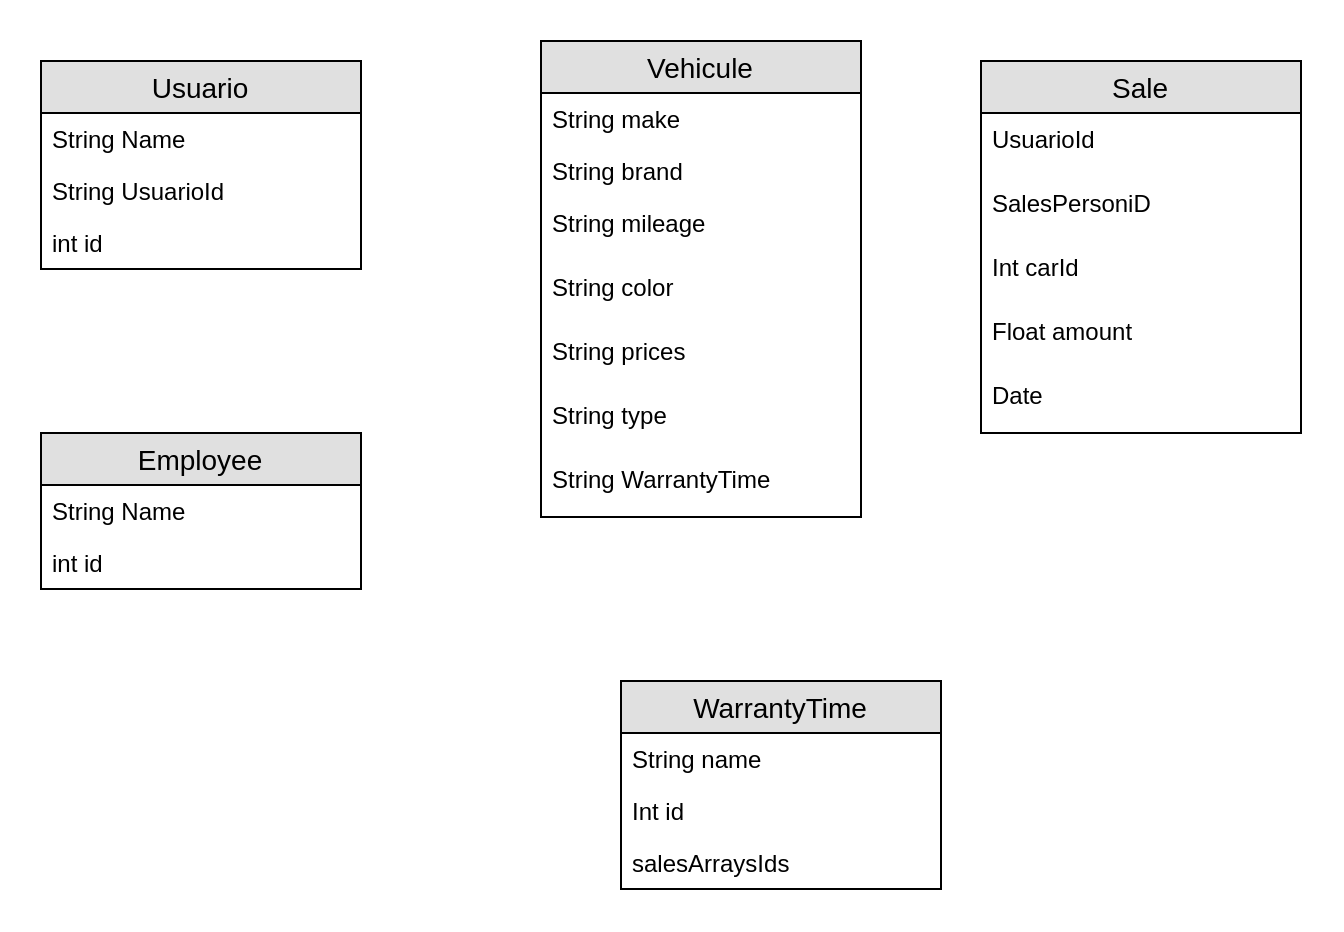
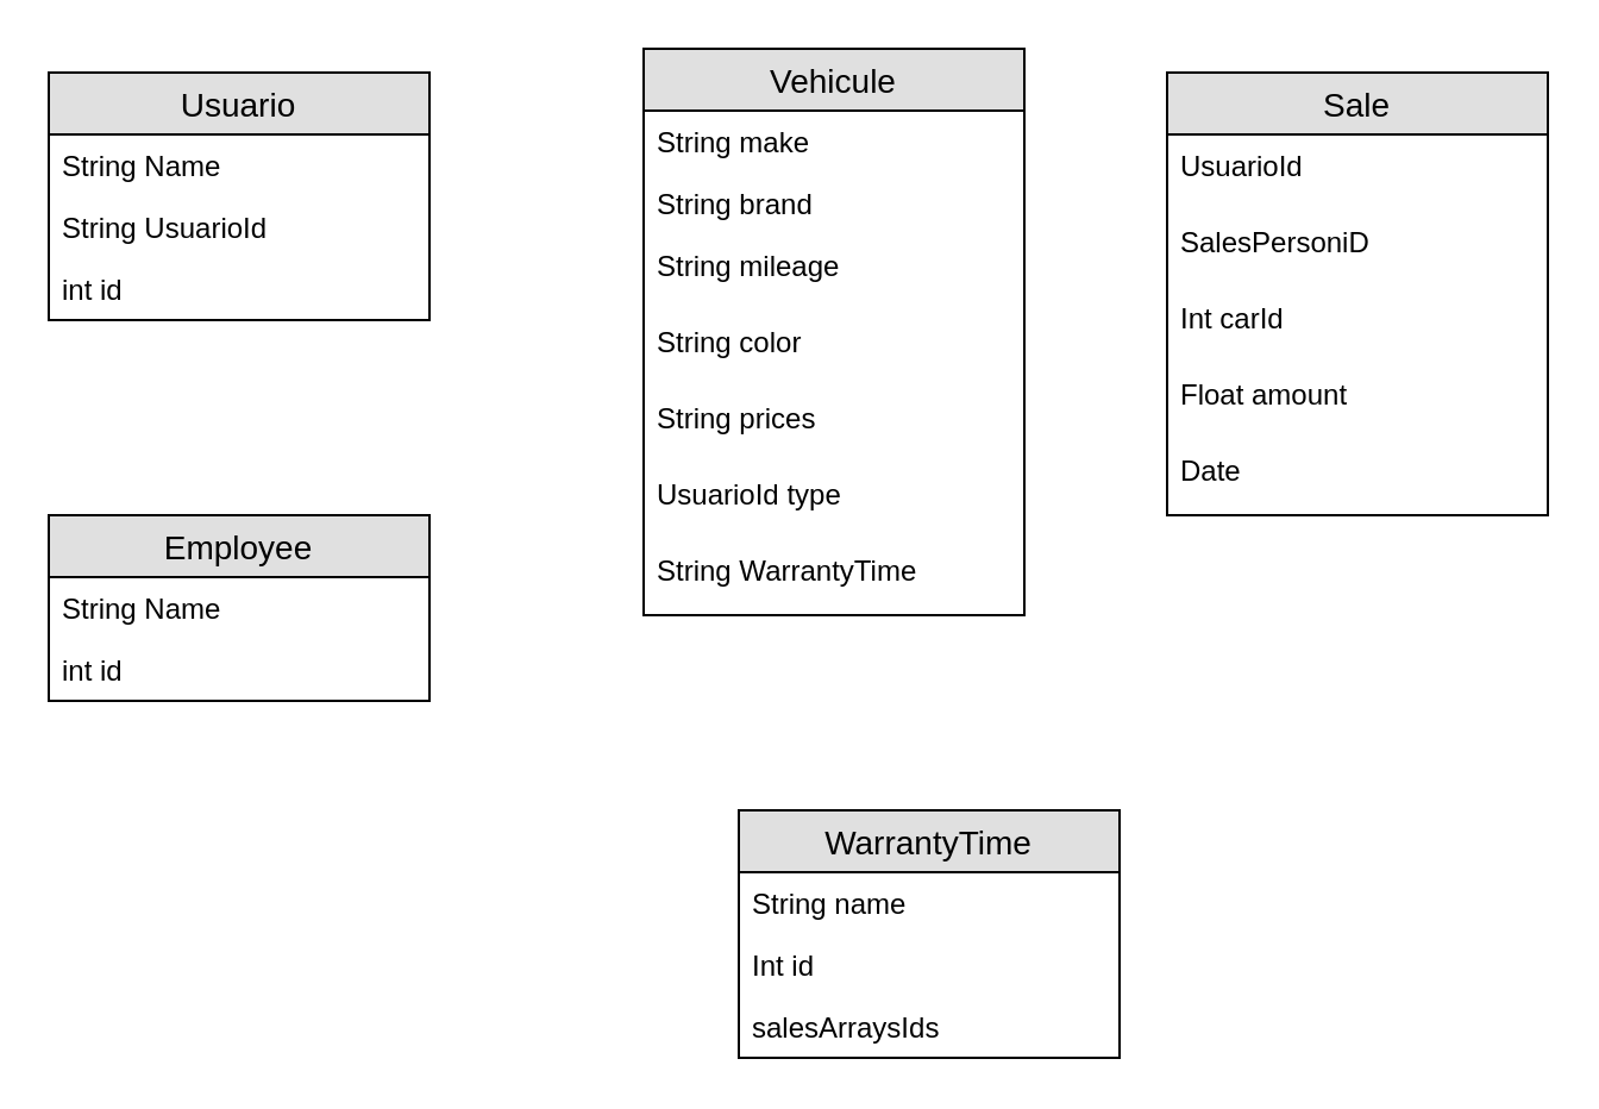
- <mxCell id="16" value="String type" style="text;strokeColor=none;fillColor=none;spacingLeft=4;spacingRight=4;overflow=hidden;rotatable=0;points=[[0,0.5],[1,0.5]];portConstraint=eastwest;fontSize=12;" vertex="1" parent="10"><mxGeometry y="174" width="160" height="32" as="geometry" /></mxCell>
+ <mxCell id="16" value="UsuarioId type" style="text;strokeColor=none;fillColor=none;spacingLeft=4;spacingRight=4;overflow=hidden;rotatable=0;points=[[0,0.5],[1,0.5]];portConstraint=eastwest;fontSize=12;" vertex="1" parent="10"><mxGeometry y="174" width="160" height="32" as="geometry" /></mxCell>
